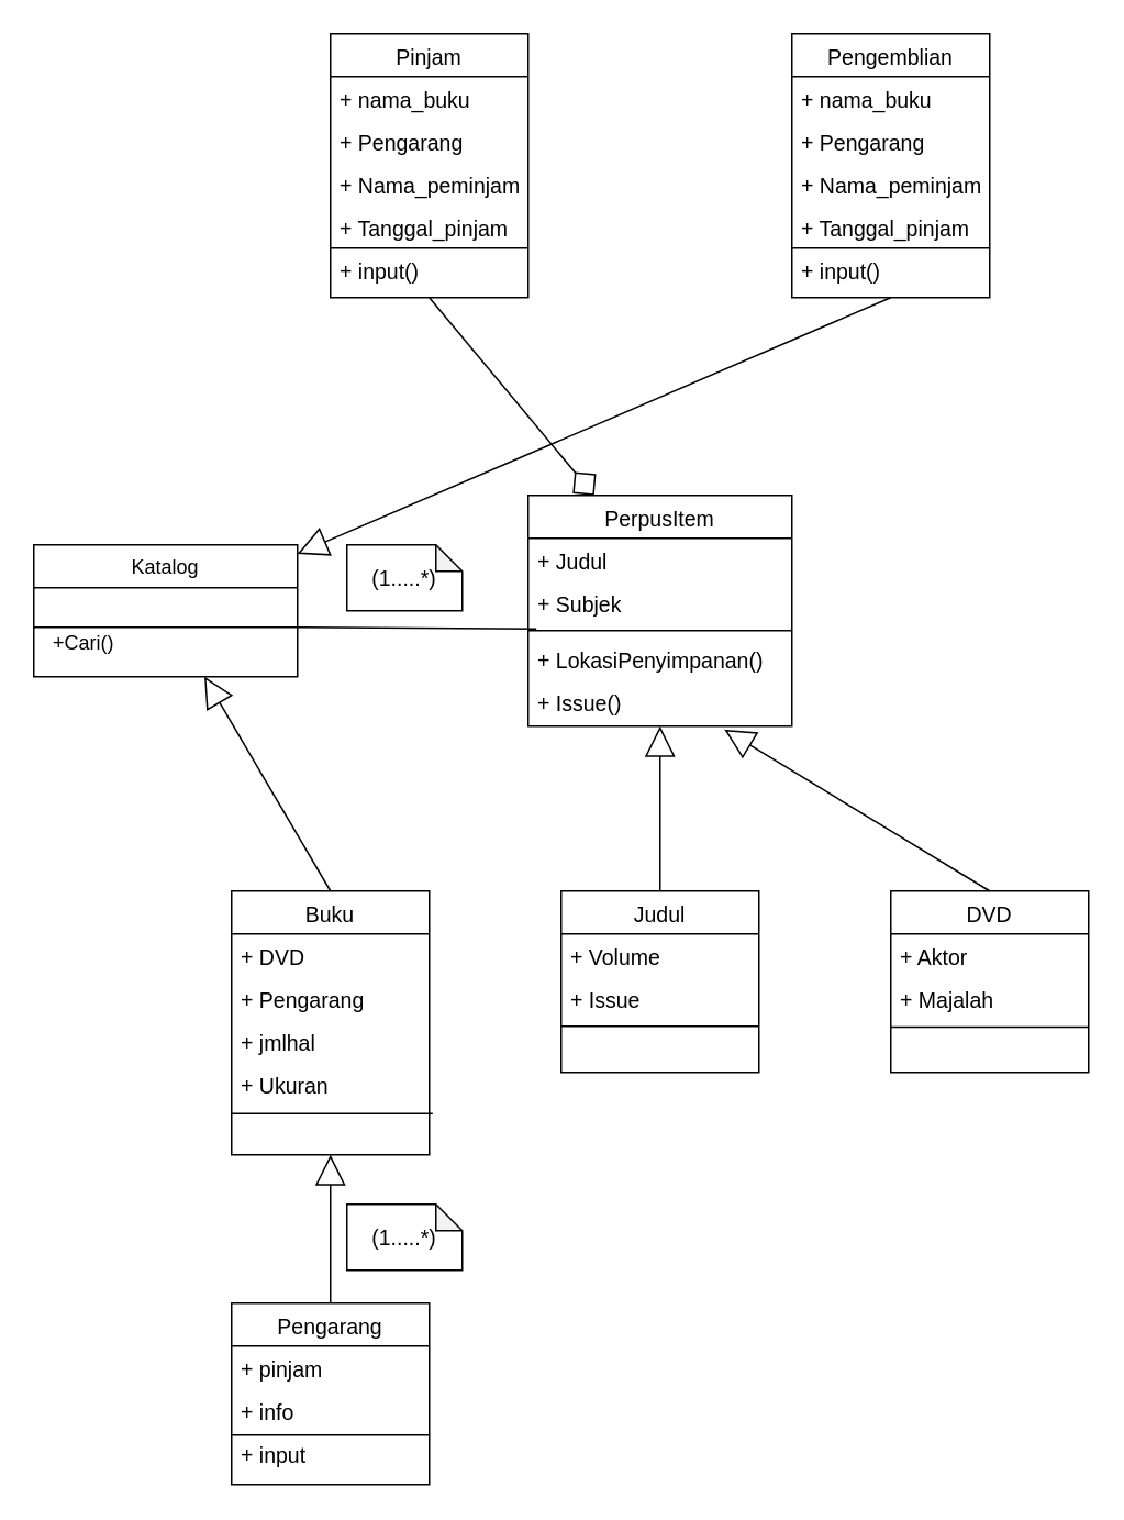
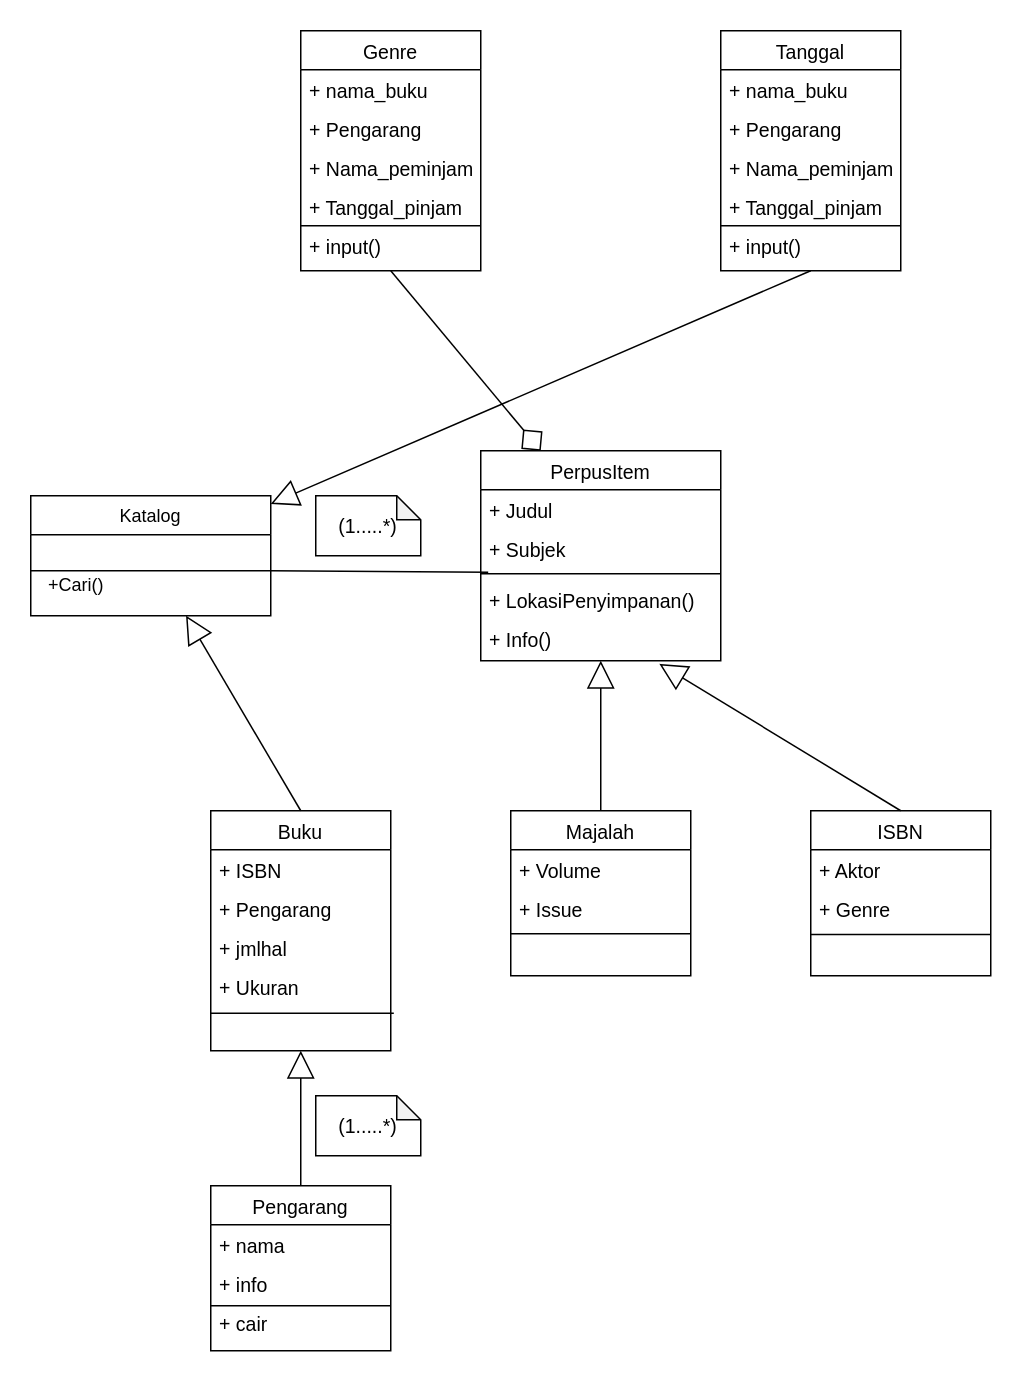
- <mxCell id="25" value="Pinjam" style="swimlane;fontStyle=0;align=center;verticalAlign=top;childLayout=stackLayout;horizontal=1;startSize=26;horizontalStack=0;resizeParent=1;resizeLast=0;collapsible=1;marginBottom=0;rounded=0;shadow=0;strokeWidth=1;fontSize=13;" vertex="1" parent="1"><mxGeometry x="200" y="20" width="120" height="160" as="geometry"><mxRectangle x="550" y="140" width="160" height="26" as="alternateBounds" /></mxGeometry></mxCell>
+ <mxCell id="25" value="Genre" style="swimlane;fontStyle=0;align=center;verticalAlign=top;childLayout=stackLayout;horizontal=1;startSize=26;horizontalStack=0;resizeParent=1;resizeLast=0;collapsible=1;marginBottom=0;rounded=0;shadow=0;strokeWidth=1;fontSize=13;" vertex="1" parent="1"><mxGeometry x="200" y="20" width="120" height="160" as="geometry"><mxRectangle x="550" y="140" width="160" height="26" as="alternateBounds" /></mxGeometry></mxCell>
- <mxCell id="32" value="Pengemblian" style="swimlane;fontStyle=0;align=center;verticalAlign=top;childLayout=stackLayout;horizontal=1;startSize=26;horizontalStack=0;resizeParent=1;resizeLast=0;collapsible=1;marginBottom=0;rounded=0;shadow=0;strokeWidth=1;fontSize=13;" vertex="1" parent="1"><mxGeometry x="480" y="20" width="120" height="160" as="geometry"><mxRectangle x="550" y="140" width="160" height="26" as="alternateBounds" /></mxGeometry></mxCell>
+ <mxCell id="32" value="Tanggal" style="swimlane;fontStyle=0;align=center;verticalAlign=top;childLayout=stackLayout;horizontal=1;startSize=26;horizontalStack=0;resizeParent=1;resizeLast=0;collapsible=1;marginBottom=0;rounded=0;shadow=0;strokeWidth=1;fontSize=13;" vertex="1" parent="1"><mxGeometry x="480" y="20" width="120" height="160" as="geometry"><mxRectangle x="550" y="140" width="160" height="26" as="alternateBounds" /></mxGeometry></mxCell>
- <mxCell id="7" value="+ Issue()" style="text;align=left;verticalAlign=top;spacingLeft=4;spacingRight=4;overflow=hidden;rotatable=0;points=[[0,0.5],[1,0.5]];portConstraint=eastwest;fontSize=13;" parent="2" vertex="1"><mxGeometry y="112" width="160" height="26" as="geometry" /></mxCell>
+ <mxCell id="7" value="+ Info()" style="text;align=left;verticalAlign=top;spacingLeft=4;spacingRight=4;overflow=hidden;rotatable=0;points=[[0,0.5],[1,0.5]];portConstraint=eastwest;fontSize=13;" parent="2" vertex="1"><mxGeometry y="112" width="160" height="26" as="geometry" /></mxCell>
- <mxCell id="11" value="Judul" style="swimlane;fontStyle=0;align=center;verticalAlign=top;childLayout=stackLayout;horizontal=1;startSize=26;horizontalStack=0;resizeParent=1;resizeLast=0;collapsible=1;marginBottom=0;rounded=0;shadow=0;strokeWidth=1;fontSize=13;" vertex="1" parent="1"><mxGeometry x="340" y="540" width="120" height="110" as="geometry"><mxRectangle x="550" y="140" width="160" height="26" as="alternateBounds" /></mxGeometry></mxCell>
+ <mxCell id="11" value="Majalah" style="swimlane;fontStyle=0;align=center;verticalAlign=top;childLayout=stackLayout;horizontal=1;startSize=26;horizontalStack=0;resizeParent=1;resizeLast=0;collapsible=1;marginBottom=0;rounded=0;shadow=0;strokeWidth=1;fontSize=13;" vertex="1" parent="1"><mxGeometry x="340" y="540" width="120" height="110" as="geometry"><mxRectangle x="550" y="140" width="160" height="26" as="alternateBounds" /></mxGeometry></mxCell>
- <mxCell id="21" value="DVD" style="swimlane;fontStyle=0;align=center;verticalAlign=top;childLayout=stackLayout;horizontal=1;startSize=26;horizontalStack=0;resizeParent=1;resizeLast=0;collapsible=1;marginBottom=0;rounded=0;shadow=0;strokeWidth=1;fontSize=13;" vertex="1" parent="1"><mxGeometry x="540" y="540" width="120" height="110" as="geometry"><mxRectangle x="550" y="140" width="160" height="26" as="alternateBounds" /></mxGeometry></mxCell>
+ <mxCell id="21" value="ISBN" style="swimlane;fontStyle=0;align=center;verticalAlign=top;childLayout=stackLayout;horizontal=1;startSize=26;horizontalStack=0;resizeParent=1;resizeLast=0;collapsible=1;marginBottom=0;rounded=0;shadow=0;strokeWidth=1;fontSize=13;" vertex="1" parent="1"><mxGeometry x="540" y="540" width="120" height="110" as="geometry"><mxRectangle x="550" y="140" width="160" height="26" as="alternateBounds" /></mxGeometry></mxCell>
- <mxCell id="16" value="+ DVD" style="text;align=left;verticalAlign=top;spacingLeft=4;spacingRight=4;overflow=hidden;rotatable=0;points=[[0,0.5],[1,0.5]];portConstraint=eastwest;fontSize=13;" vertex="1" parent="15"><mxGeometry y="26" width="120" height="26" as="geometry" /></mxCell>
+ <mxCell id="16" value="+ ISBN" style="text;align=left;verticalAlign=top;spacingLeft=4;spacingRight=4;overflow=hidden;rotatable=0;points=[[0,0.5],[1,0.5]];portConstraint=eastwest;fontSize=13;" vertex="1" parent="15"><mxGeometry y="26" width="120" height="26" as="geometry" /></mxCell>
- <mxCell id="23" value="+ Majalah" style="text;align=left;verticalAlign=top;spacingLeft=4;spacingRight=4;overflow=hidden;rotatable=0;points=[[0,0.5],[1,0.5]];portConstraint=eastwest;rounded=0;shadow=0;html=0;fontSize=13;" vertex="1" parent="21"><mxGeometry y="52" width="120" height="26" as="geometry" /></mxCell>
+ <mxCell id="23" value="+ Genre" style="text;align=left;verticalAlign=top;spacingLeft=4;spacingRight=4;overflow=hidden;rotatable=0;points=[[0,0.5],[1,0.5]];portConstraint=eastwest;rounded=0;shadow=0;html=0;fontSize=13;" vertex="1" parent="21"><mxGeometry y="52" width="120" height="26" as="geometry" /></mxCell>
- <mxCell id="45" value="+ pinjam" style="text;align=left;verticalAlign=top;spacingLeft=4;spacingRight=4;overflow=hidden;rotatable=0;points=[[0,0.5],[1,0.5]];portConstraint=eastwest;fontSize=13;" vertex="1" parent="44"><mxGeometry y="26" width="120" height="26" as="geometry" /></mxCell>
+ <mxCell id="45" value="+ nama" style="text;align=left;verticalAlign=top;spacingLeft=4;spacingRight=4;overflow=hidden;rotatable=0;points=[[0,0.5],[1,0.5]];portConstraint=eastwest;fontSize=13;" vertex="1" parent="44"><mxGeometry y="26" width="120" height="26" as="geometry" /></mxCell>
- <mxCell id="47" value="+ input" style="text;align=left;verticalAlign=top;spacingLeft=4;spacingRight=4;overflow=hidden;rotatable=0;points=[[0,0.5],[1,0.5]];portConstraint=eastwest;rounded=0;shadow=0;html=0;fontSize=13;" vertex="1" parent="44"><mxGeometry y="78" width="120" height="26" as="geometry" /></mxCell>
+ <mxCell id="47" value="+ cair" style="text;align=left;verticalAlign=top;spacingLeft=4;spacingRight=4;overflow=hidden;rotatable=0;points=[[0,0.5],[1,0.5]];portConstraint=eastwest;rounded=0;shadow=0;html=0;fontSize=13;" vertex="1" parent="44"><mxGeometry y="78" width="120" height="26" as="geometry" /></mxCell>
